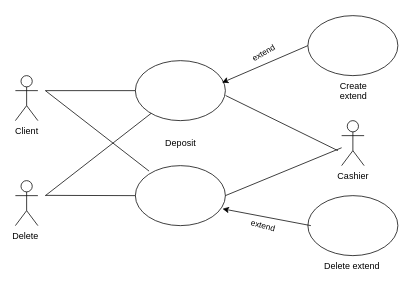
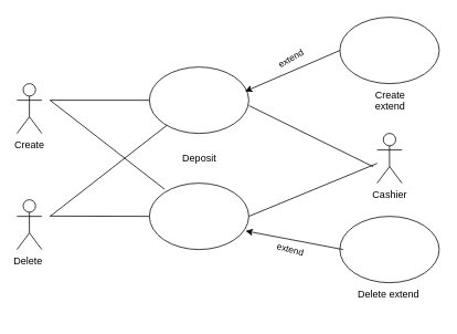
- <mxCell id="2" value="Client" style="shape=umlActor;verticalLabelPosition=bottom;verticalAlign=top;html=1;outlineConnect=0;" vertex="1" parent="1"><mxGeometry x="20" y="100" width="30" height="60" as="geometry" /></mxCell>
+ <mxCell id="2" value="Create" style="shape=umlActor;verticalLabelPosition=bottom;verticalAlign=top;html=1;outlineConnect=0;" vertex="1" parent="1"><mxGeometry x="20" y="100" width="30" height="60" as="geometry" /></mxCell>
